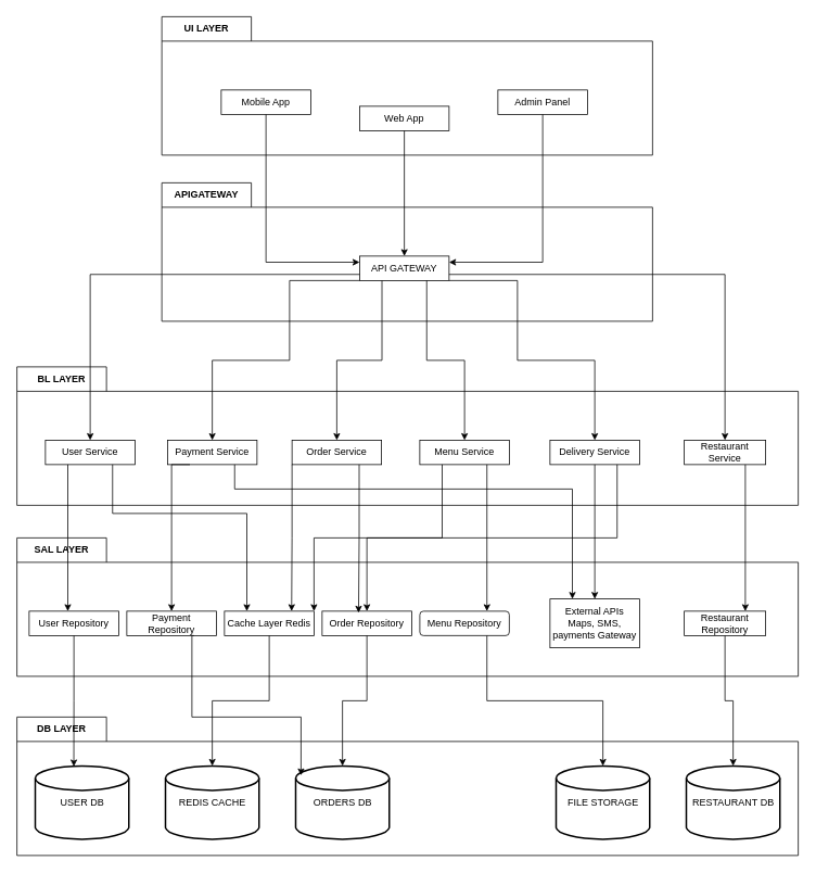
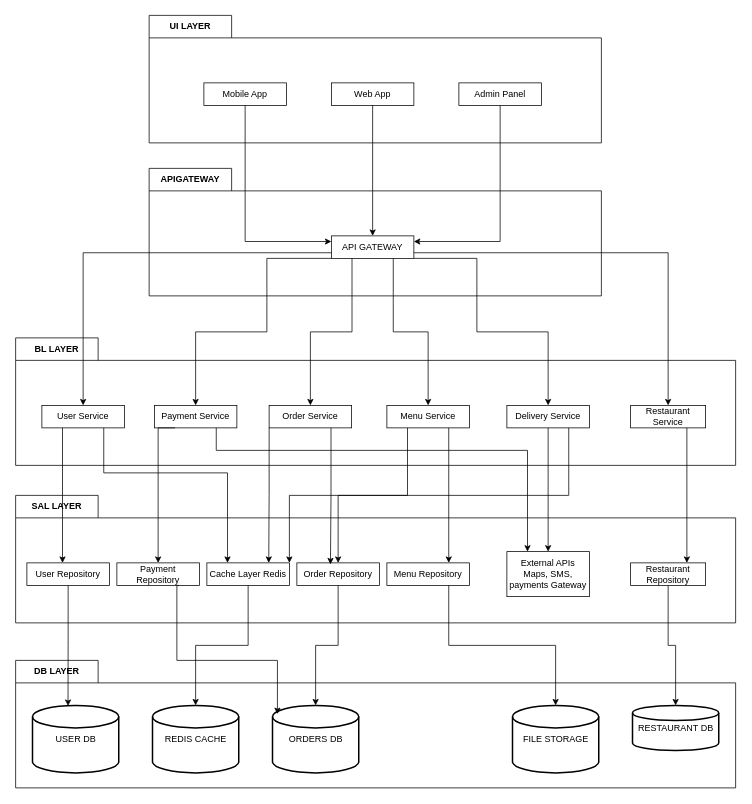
- <mxCell id="4" value="Web App" style="html=1;whiteSpace=wrap;" vertex="1" parent="2"><mxGeometry x="243" y="110" width="110" height="30" as="geometry" /></mxCell>
+ <mxCell id="4" value="Web App" style="html=1;whiteSpace=wrap;" vertex="1" parent="2"><mxGeometry x="243" y="90" width="110" height="30" as="geometry" /></mxCell>
- <mxCell id="29" value="Menu Repository" style="html=1;whiteSpace=wrap;rounded=1;" vertex="1" parent="25"><mxGeometry x="495" y="90" width="110" height="30" as="geometry" /></mxCell>
+ <mxCell id="29" value="Menu Repository" style="html=1;whiteSpace=wrap;" vertex="1" parent="25"><mxGeometry x="495" y="90" width="110" height="30" as="geometry" /></mxCell>
- <mxCell id="50" value="RESTAURANT DB" style="strokeWidth=2;html=1;shape=mxgraph.flowchart.database;whiteSpace=wrap;" vertex="1" parent="45"><mxGeometry x="822.5" y="60" width="115" height="90" as="geometry" /></mxCell>
+ <mxCell id="50" value="RESTAURANT DB" style="strokeWidth=2;html=1;shape=mxgraph.flowchart.database;whiteSpace=wrap;" vertex="1" parent="45"><mxGeometry x="822.5" y="60" width="115" height="60" as="geometry" /></mxCell>
